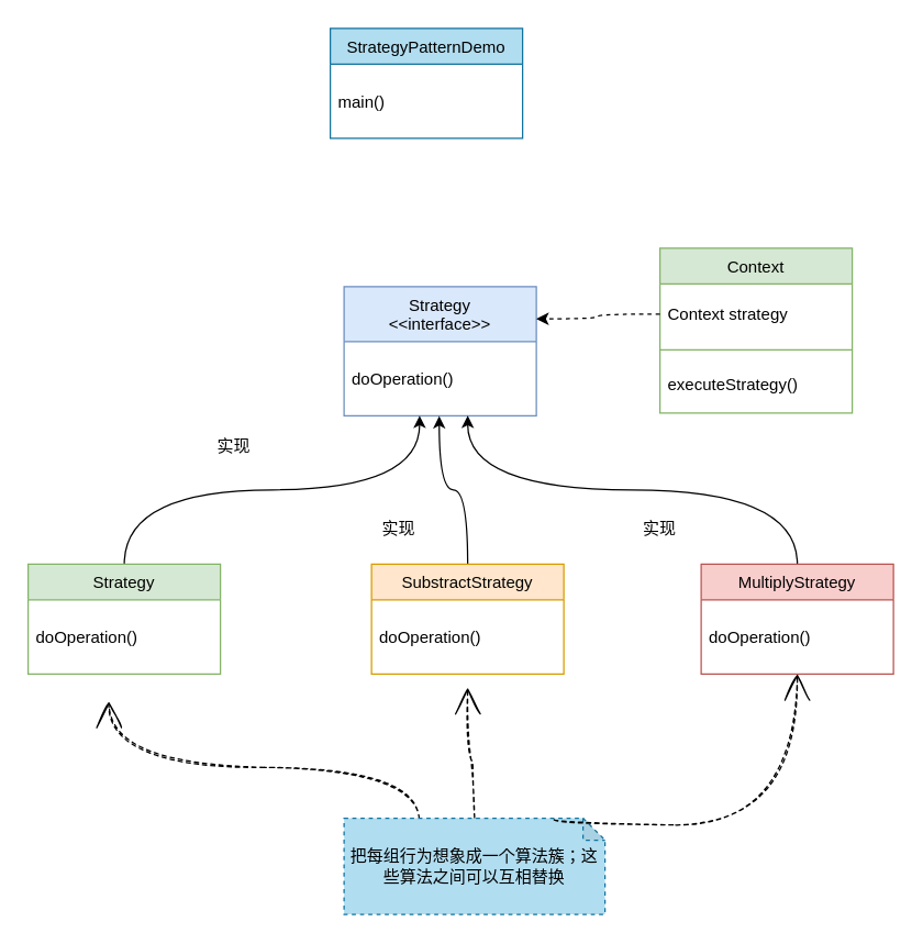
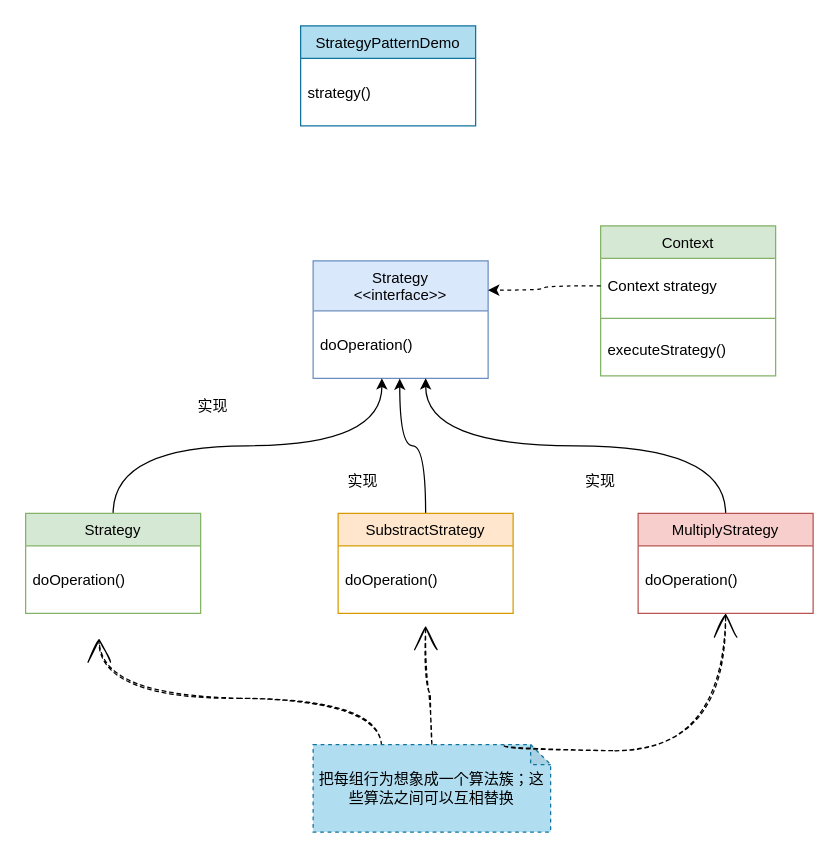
- <mxCell id="18" value="main()" style="text;strokeColor=none;fillColor=none;align=left;verticalAlign=middle;spacingLeft=4;spacingRight=4;overflow=hidden;rotatable=0;points=[[0,0.5],[1,0.5]];portConstraint=eastwest;" vertex="1" parent="17"><mxGeometry y="26" width="140" height="54" as="geometry" /></mxCell>
+ <mxCell id="18" value="strategy()" style="text;strokeColor=none;fillColor=none;align=left;verticalAlign=middle;spacingLeft=4;spacingRight=4;overflow=hidden;rotatable=0;points=[[0,0.5],[1,0.5]];portConstraint=eastwest;" vertex="1" parent="17"><mxGeometry y="26" width="140" height="54" as="geometry" /></mxCell>
